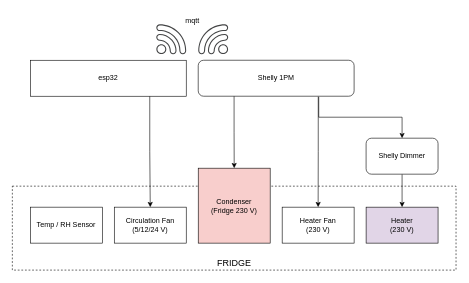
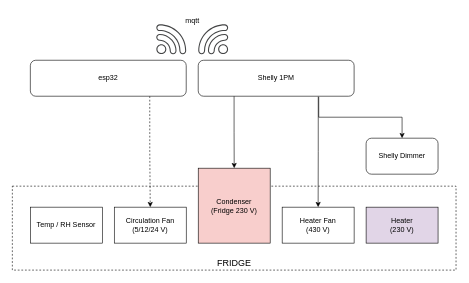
- <mxCell id="5" value="esp32" style="whiteSpace=wrap;html=1;rounded=0;" vertex="1" parent="1"><mxGeometry x="50" y="100" width="260" height="60" as="geometry" /></mxCell>
+ <mxCell id="5" value="esp32" style="rounded=1;whiteSpace=wrap;html=1;" vertex="1" parent="1"><mxGeometry x="50" y="100" width="260" height="60" as="geometry" /></mxCell>
- <mxCell id="4" style="edgeStyle=orthogonalEdgeStyle;rounded=0;orthogonalLoop=1;jettySize=auto;html=1;exitX=0.766;exitY=0.998;exitDx=0;exitDy=0;entryX=0.5;entryY=0;entryDx=0;entryDy=0;exitPerimeter=0;" edge="1" parent="1" source="5" target="15"><mxGeometry relative="1" as="geometry" /></mxCell>
+ <mxCell id="4" style="edgeStyle=orthogonalEdgeStyle;rounded=0;orthogonalLoop=1;jettySize=auto;html=1;exitX=0.766;exitY=0.998;exitDx=0;exitDy=0;entryX=0.5;entryY=0;entryDx=0;entryDy=0;exitPerimeter=0;dashed=1;" edge="1" parent="1" source="5" target="15"><mxGeometry relative="1" as="geometry" /></mxCell>
- <mxCell id="11" style="edgeStyle=orthogonalEdgeStyle;rounded=0;orthogonalLoop=1;jettySize=auto;html=1;exitX=0.5;exitY=1;exitDx=0;exitDy=0;entryX=0.5;entryY=0;entryDx=0;entryDy=0;" edge="1" parent="1" source="12" target="6"><mxGeometry relative="1" as="geometry" /></mxCell>
- <mxCell id="13" value="Heater Fan&lt;div&gt;(230 V)&lt;/div&gt;" style="rounded=0;whiteSpace=wrap;html=1;" vertex="1" parent="1"><mxGeometry x="470" y="345" width="120" height="60" as="geometry" /></mxCell>
+ <mxCell id="13" value="Heater Fan&lt;div&gt;(430 V)&lt;/div&gt;" style="rounded=0;whiteSpace=wrap;html=1;" vertex="1" parent="1"><mxGeometry x="470" y="345" width="120" height="60" as="geometry" /></mxCell>
